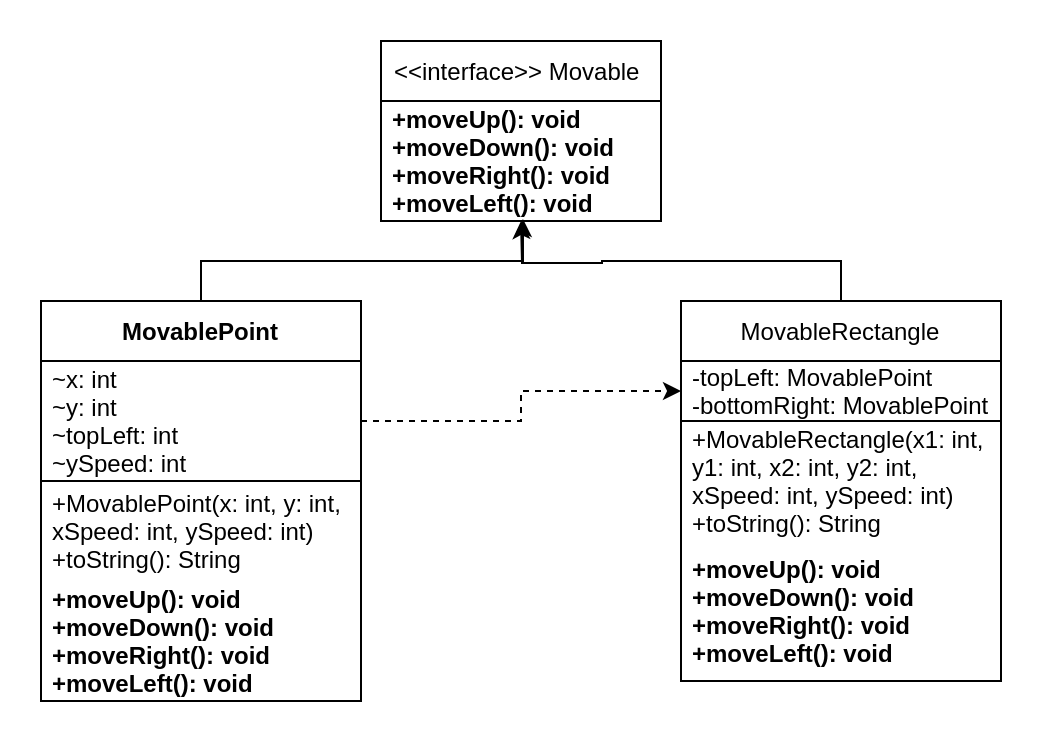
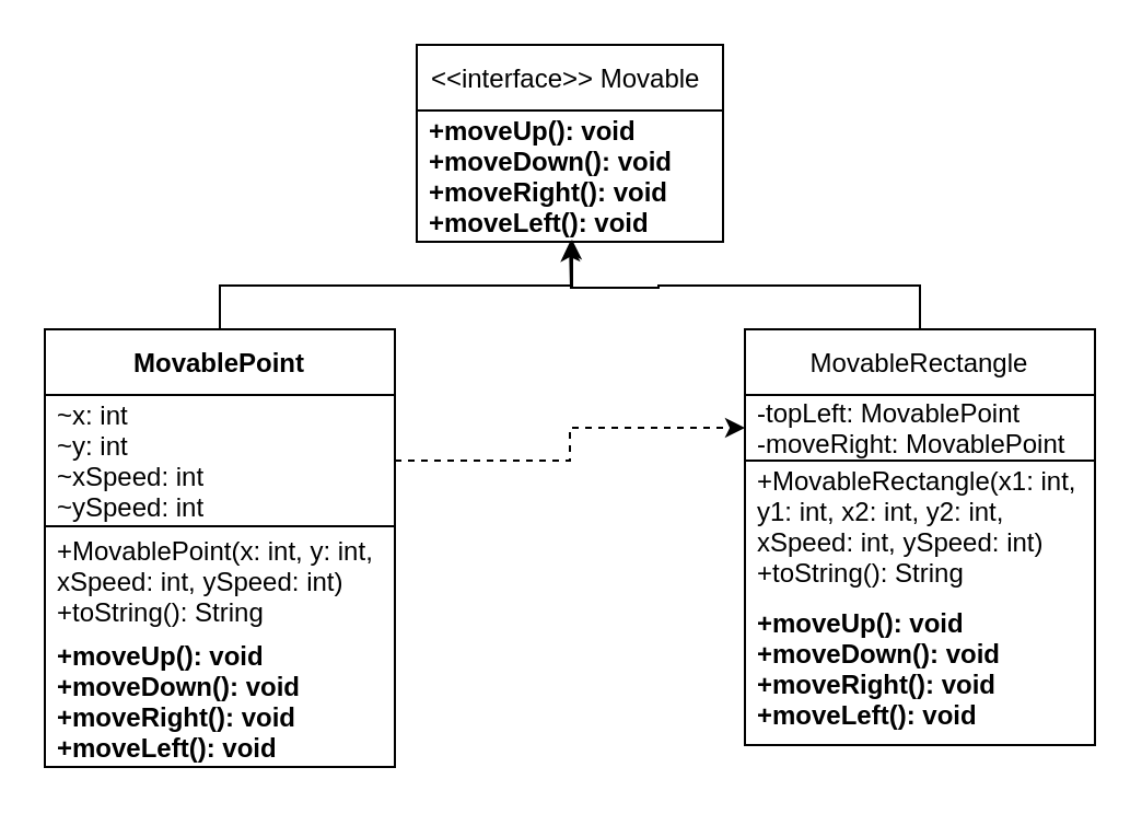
- <mxCell id="11" value="-topLeft: MovablePoint&#10;-bottomRight: MovablePoint" style="text;strokeColor=default;fillColor=none;align=left;verticalAlign=middle;spacingLeft=4;spacingRight=4;overflow=hidden;points=[[0,0.5],[1,0.5]];portConstraint=eastwest;rotatable=0;" vertex="1" parent="10"><mxGeometry y="30" width="160" height="30" as="geometry" /></mxCell>
+ <mxCell id="11" value="-topLeft: MovablePoint&#10;-moveRight: MovablePoint" style="text;strokeColor=default;fillColor=none;align=left;verticalAlign=middle;spacingLeft=4;spacingRight=4;overflow=hidden;points=[[0,0.5],[1,0.5]];portConstraint=eastwest;rotatable=0;" vertex="1" parent="10"><mxGeometry y="30" width="160" height="30" as="geometry" /></mxCell>
- <mxCell id="6" value="~x: int&#10;~y: int&#10;~topLeft: int&#10;~ySpeed: int" style="text;strokeColor=default;fillColor=none;align=left;verticalAlign=middle;spacingLeft=4;spacingRight=4;overflow=hidden;points=[[0,0.5],[1,0.5]];portConstraint=eastwest;rotatable=0;" vertex="1" parent="5"><mxGeometry y="30" width="160" height="60" as="geometry" /></mxCell>
+ <mxCell id="6" value="~x: int&#10;~y: int&#10;~xSpeed: int&#10;~ySpeed: int" style="text;strokeColor=default;fillColor=none;align=left;verticalAlign=middle;spacingLeft=4;spacingRight=4;overflow=hidden;points=[[0,0.5],[1,0.5]];portConstraint=eastwest;rotatable=0;" vertex="1" parent="5"><mxGeometry y="30" width="160" height="60" as="geometry" /></mxCell>
